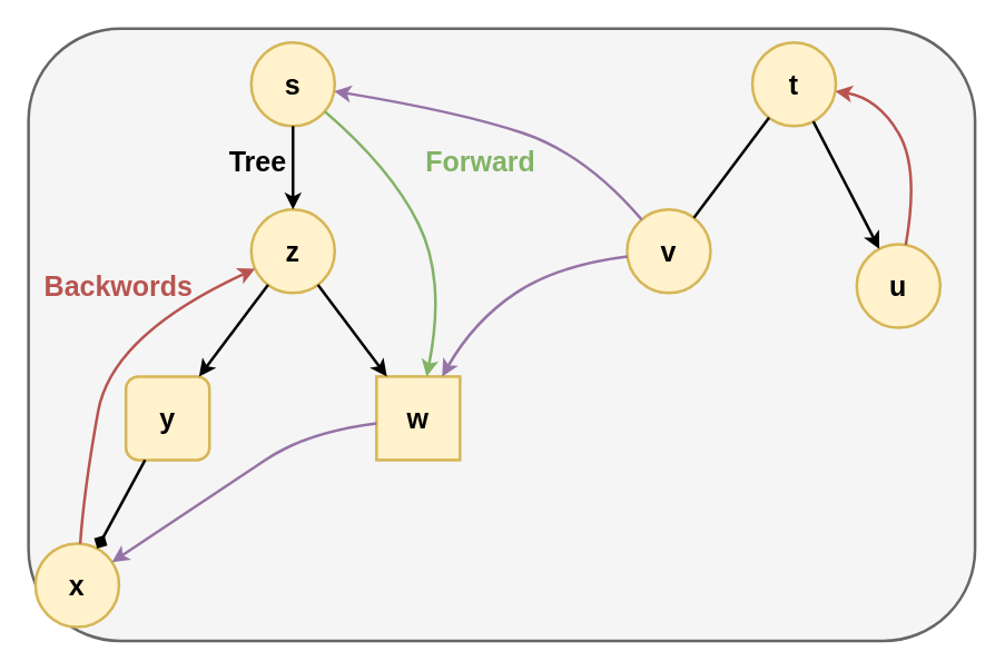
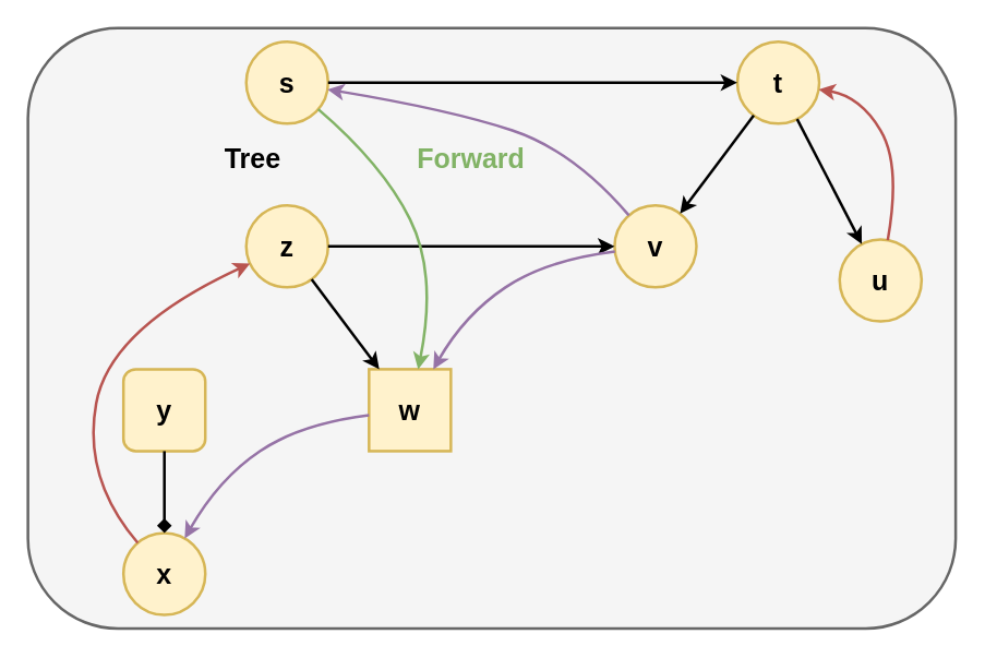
- <mxCell id="11" value="" style="endArrow=classic;html=1;rounded=0;strokeWidth=2;" edge="1" parent="1" source="3" target="4"><mxGeometry width="50" height="50" relative="1" as="geometry"><mxPoint x="290" y="170" as="sourcePoint" /><mxPoint x="340" y="120" as="targetPoint" /></mxGeometry></mxCell>
+ <mxCell id="11" value="" style="endArrow=classic;html=1;rounded=0;strokeWidth=2;" edge="1" parent="1" source="3" target="8"><mxGeometry width="50" height="50" relative="1" as="geometry"><mxPoint x="290" y="170" as="sourcePoint" /><mxPoint x="340" y="120" as="targetPoint" /></mxGeometry></mxCell>
- <mxCell id="16" value="" style="endArrow=none;html=1;rounded=0;strokeWidth=2;" edge="1" parent="1" source="8" target="10"><mxGeometry width="50" height="50" relative="1" as="geometry"><mxPoint x="440" y="310" as="sourcePoint" /><mxPoint x="490" y="260" as="targetPoint" /></mxGeometry></mxCell>
+ <mxCell id="16" value="" style="endArrow=classic;html=1;rounded=0;strokeWidth=2;" edge="1" parent="1" source="8" target="10"><mxGeometry width="50" height="50" relative="1" as="geometry"><mxPoint x="440" y="310" as="sourcePoint" /><mxPoint x="490" y="260" as="targetPoint" /></mxGeometry></mxCell>
- <mxCell id="23" value="Backwords" style="text;html=1;strokeColor=none;fillColor=none;align=center;verticalAlign=middle;whiteSpace=wrap;rounded=0;fontSize=20;fontColor=#B85450;fontStyle=1" vertex="1" parent="1"><mxGeometry x="30" y="190" width="110" height="30" as="geometry" /></mxCell>
- <mxCell id="12" value="" style="endArrow=classic;html=1;rounded=0;strokeWidth=2;" edge="1" parent="1" source="4" target="5"><mxGeometry width="50" height="50" relative="1" as="geometry"><mxPoint x="430" y="420" as="sourcePoint" /><mxPoint x="480" y="370" as="targetPoint" /></mxGeometry></mxCell>
+ <mxCell id="12" value="" style="endArrow=classic;html=1;rounded=0;strokeWidth=2;" edge="1" parent="1" source="4" target="10"><mxGeometry width="50" height="50" relative="1" as="geometry"><mxPoint x="430" y="420" as="sourcePoint" /><mxPoint x="480" y="370" as="targetPoint" /></mxGeometry></mxCell>
- <mxCell id="6" value="x" style="ellipse;whiteSpace=wrap;html=1;aspect=fixed;strokeWidth=2;fillColor=#fff2cc;strokeColor=#d6b656;fontSize=20;fontStyle=1" vertex="1" parent="1"><mxGeometry x="25" y="390" width="60" height="60" as="geometry" /></mxCell>
+ <mxCell id="6" value="x" style="ellipse;whiteSpace=wrap;html=1;aspect=fixed;strokeWidth=2;fillColor=#fff2cc;strokeColor=#d6b656;fontSize=20;fontStyle=1" vertex="1" parent="1"><mxGeometry x="90" y="390" width="60" height="60" as="geometry" /></mxCell>
